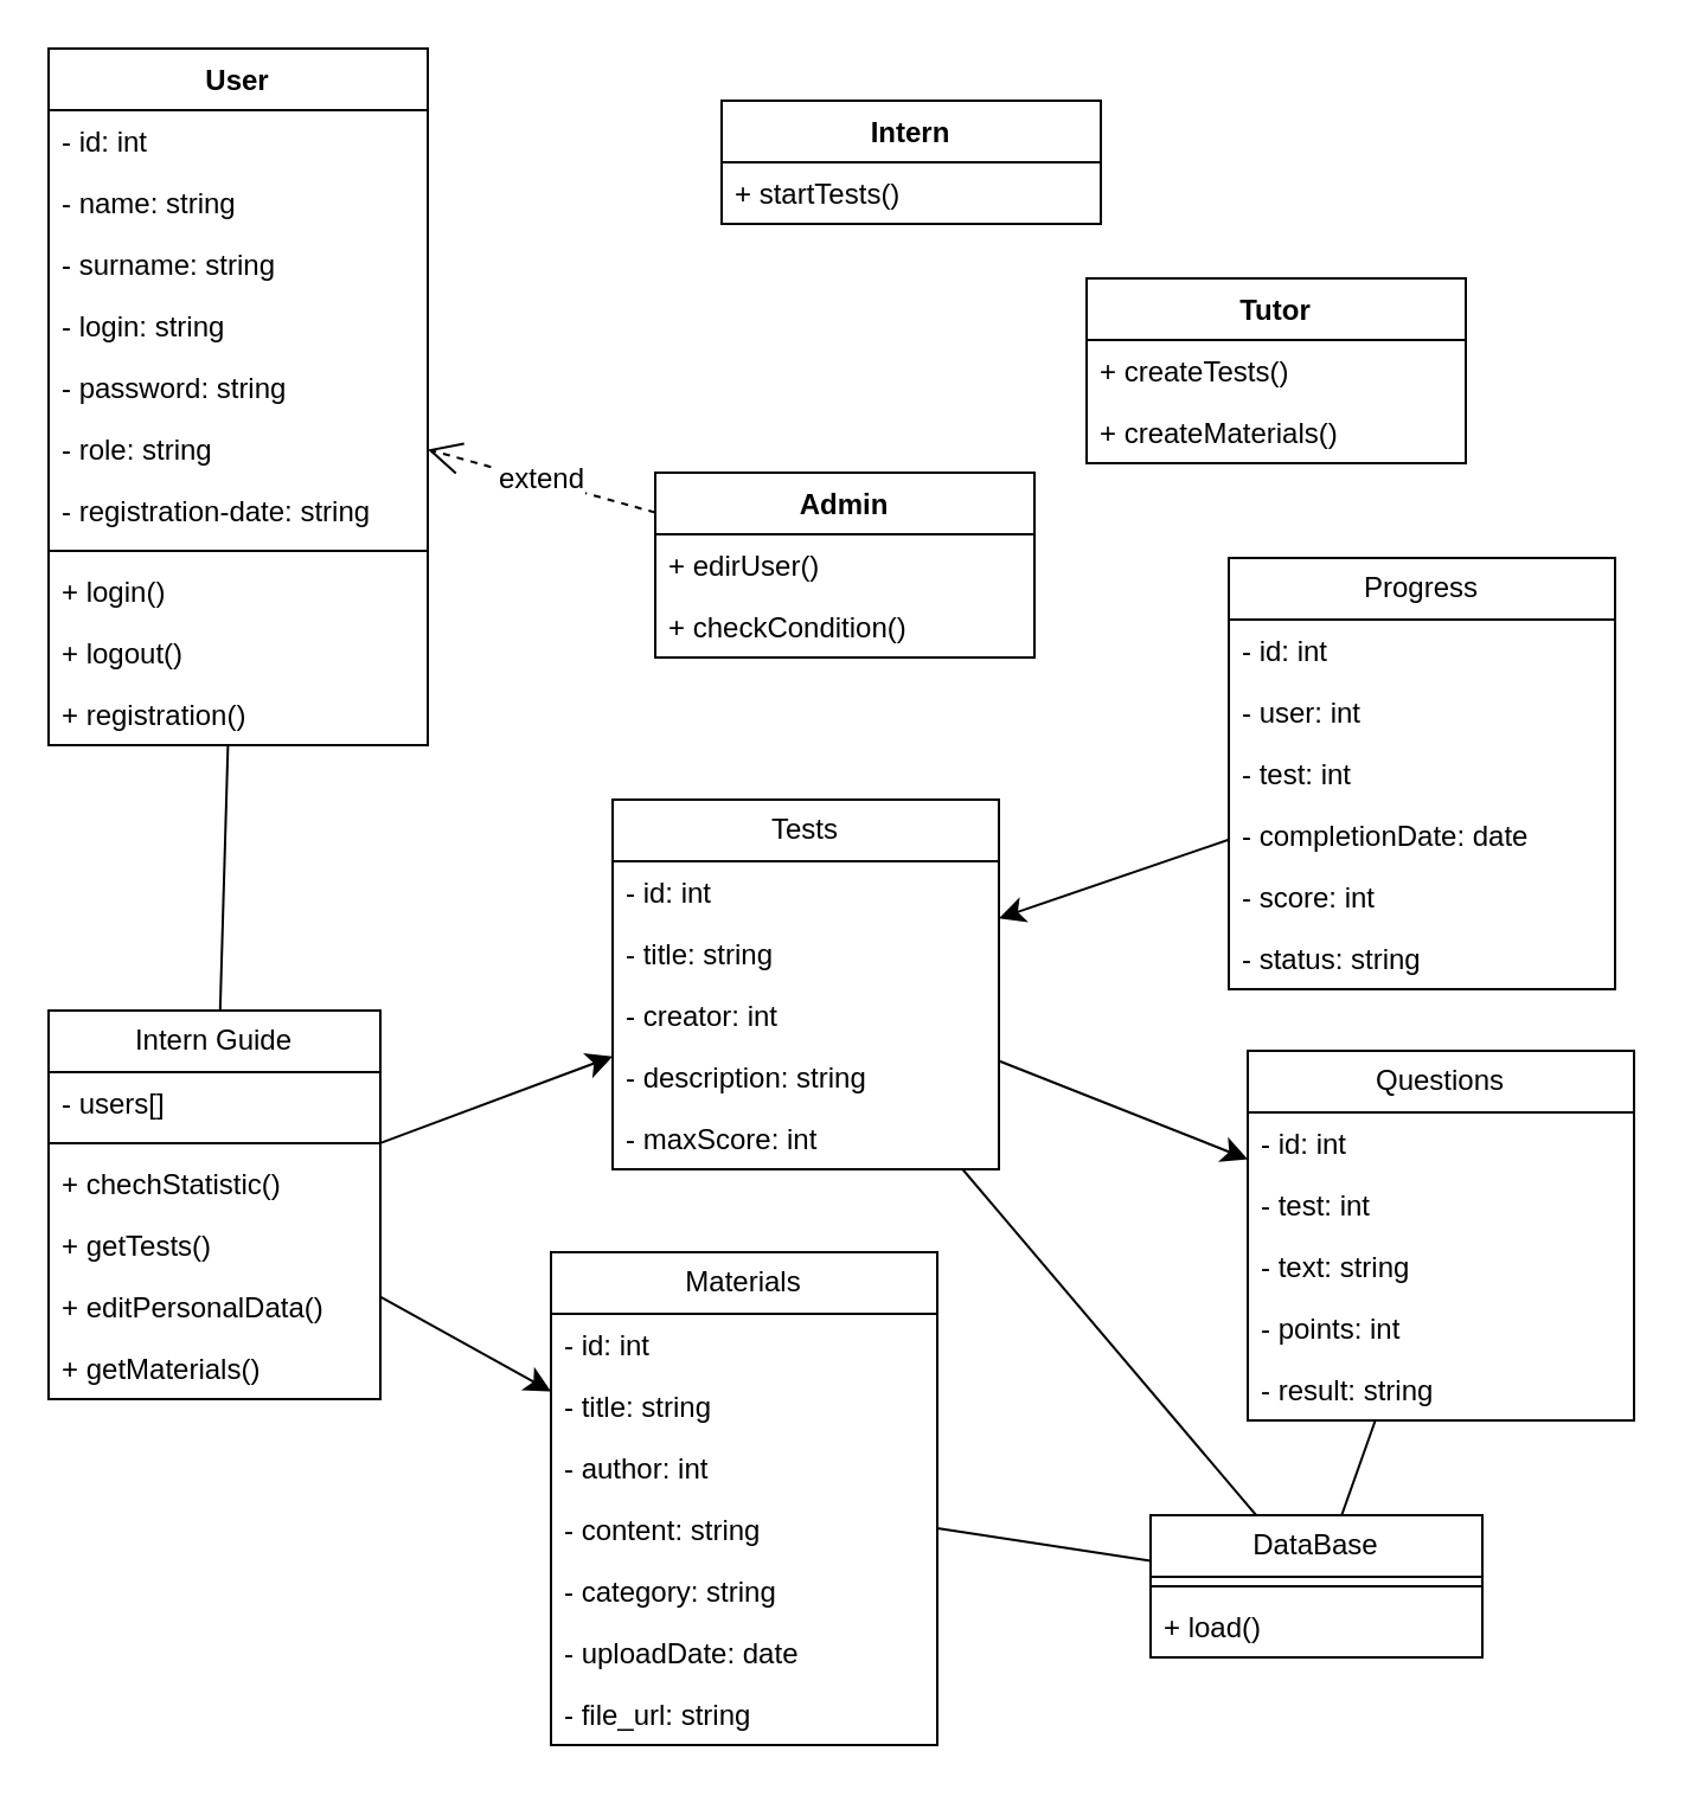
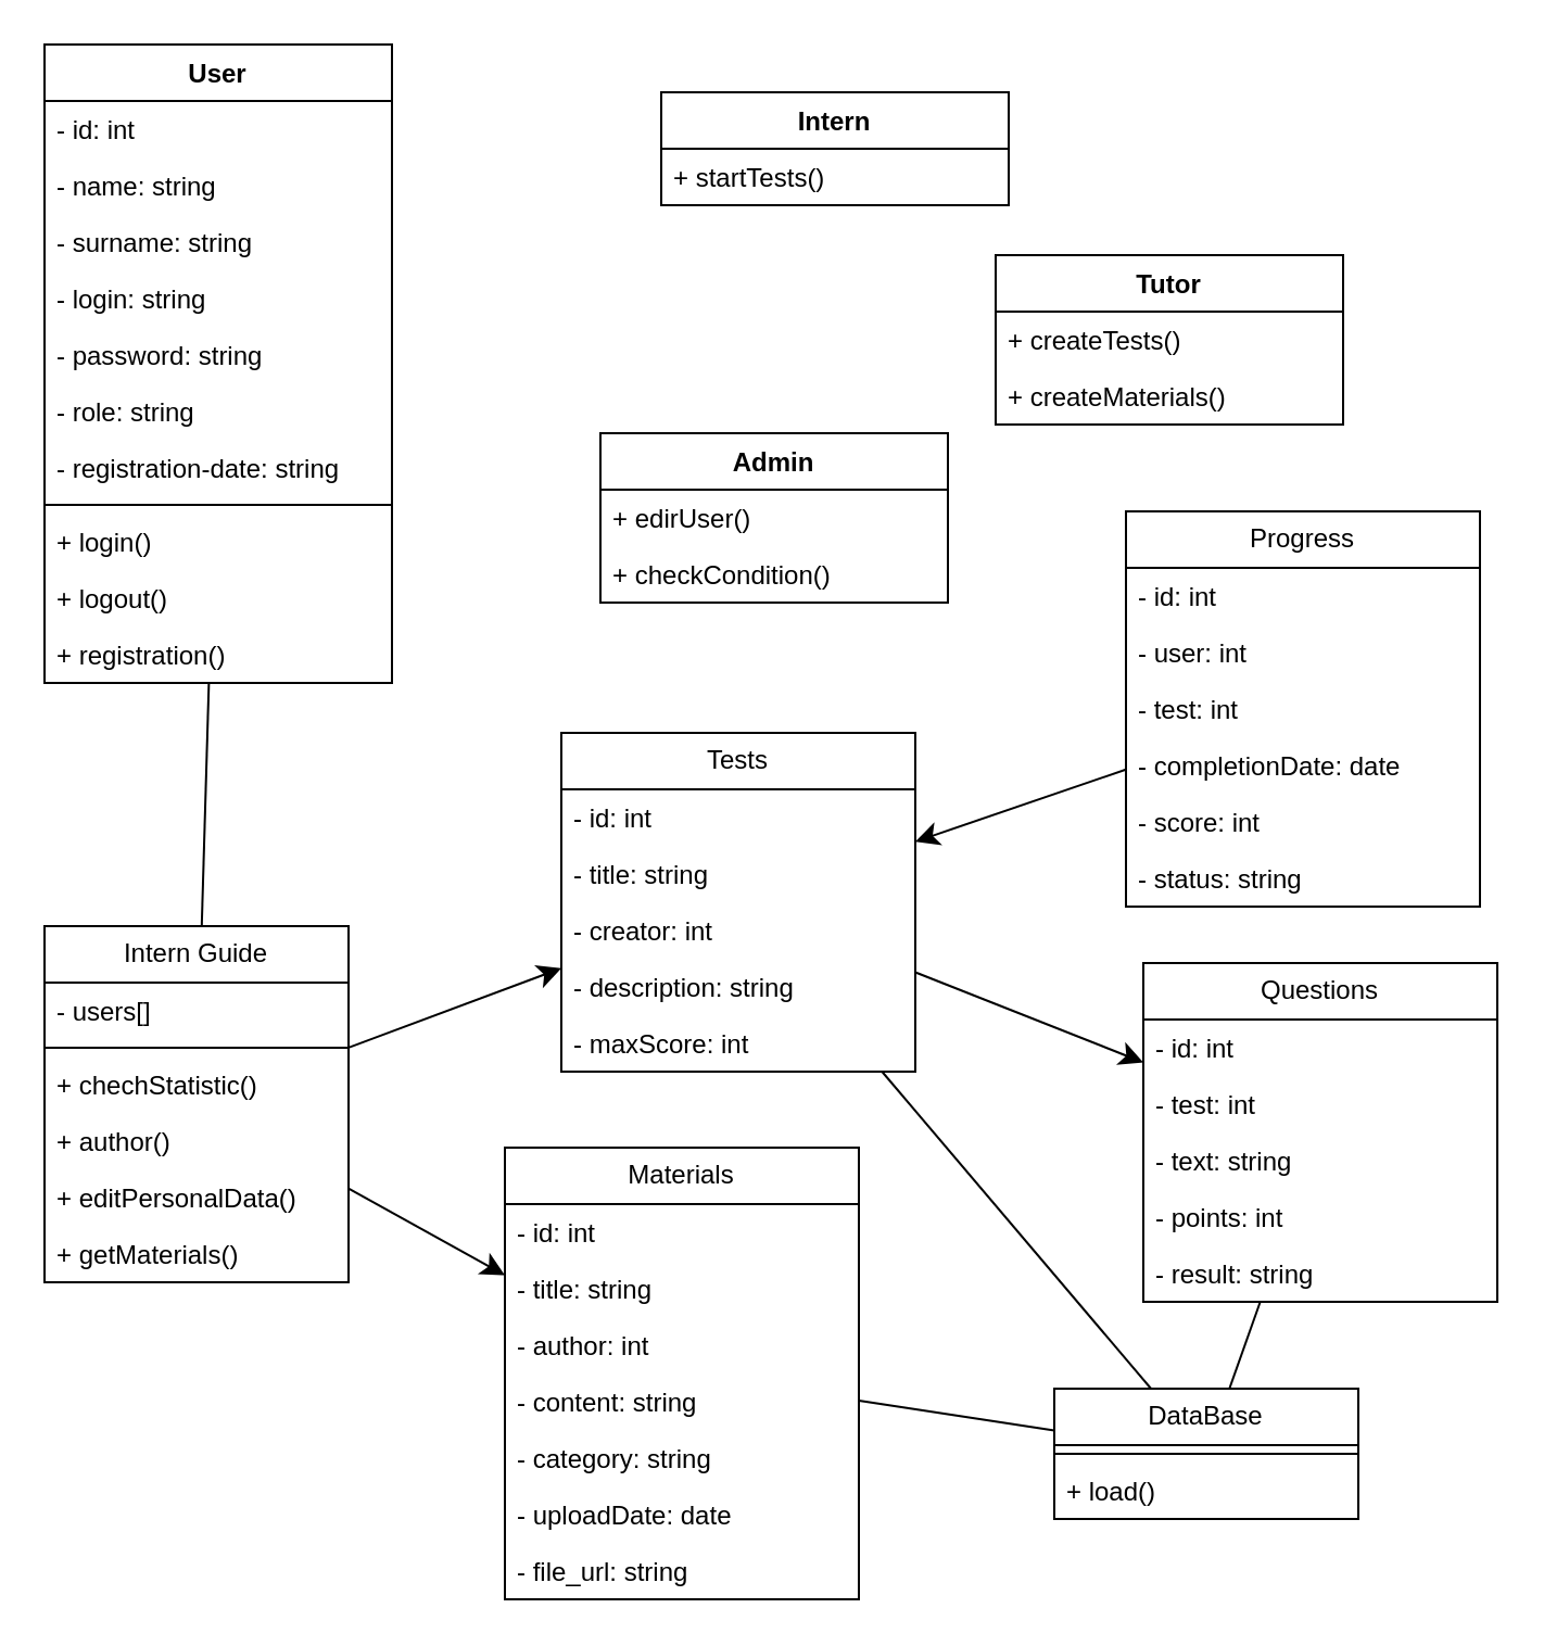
- <mxCell id="59" value="extend" style="endArrow=open;endSize=12;dashed=1;html=1;rounded=0;strokeColor=default;align=center;verticalAlign=middle;fontFamily=Helvetica;fontSize=12;fontColor=default;labelBackgroundColor=default;edgeStyle=none;curved=1;" edge="1" parent="1" source="56" target="22"><mxGeometry width="160" relative="1" as="geometry"><mxPoint x="442" y="207" as="sourcePoint" /><mxPoint x="237" y="275" as="targetPoint" /></mxGeometry></mxCell>
- <mxCell id="10" value="+ getTests()" style="text;strokeColor=none;fillColor=none;align=left;verticalAlign=top;spacingLeft=4;spacingRight=4;overflow=hidden;rotatable=0;points=[[0,0.5],[1,0.5]];portConstraint=eastwest;whiteSpace=wrap;html=1;fontFamily=Helvetica;fontSize=12;fontColor=default;labelBackgroundColor=default;" parent="6" vertex="1"><mxGeometry y="86" width="140" height="26" as="geometry" /></mxCell>
+ <mxCell id="10" value="+ author()" style="text;strokeColor=none;fillColor=none;align=left;verticalAlign=top;spacingLeft=4;spacingRight=4;overflow=hidden;rotatable=0;points=[[0,0.5],[1,0.5]];portConstraint=eastwest;whiteSpace=wrap;html=1;fontFamily=Helvetica;fontSize=12;fontColor=default;labelBackgroundColor=default;" parent="6" vertex="1"><mxGeometry y="86" width="140" height="26" as="geometry" /></mxCell>
